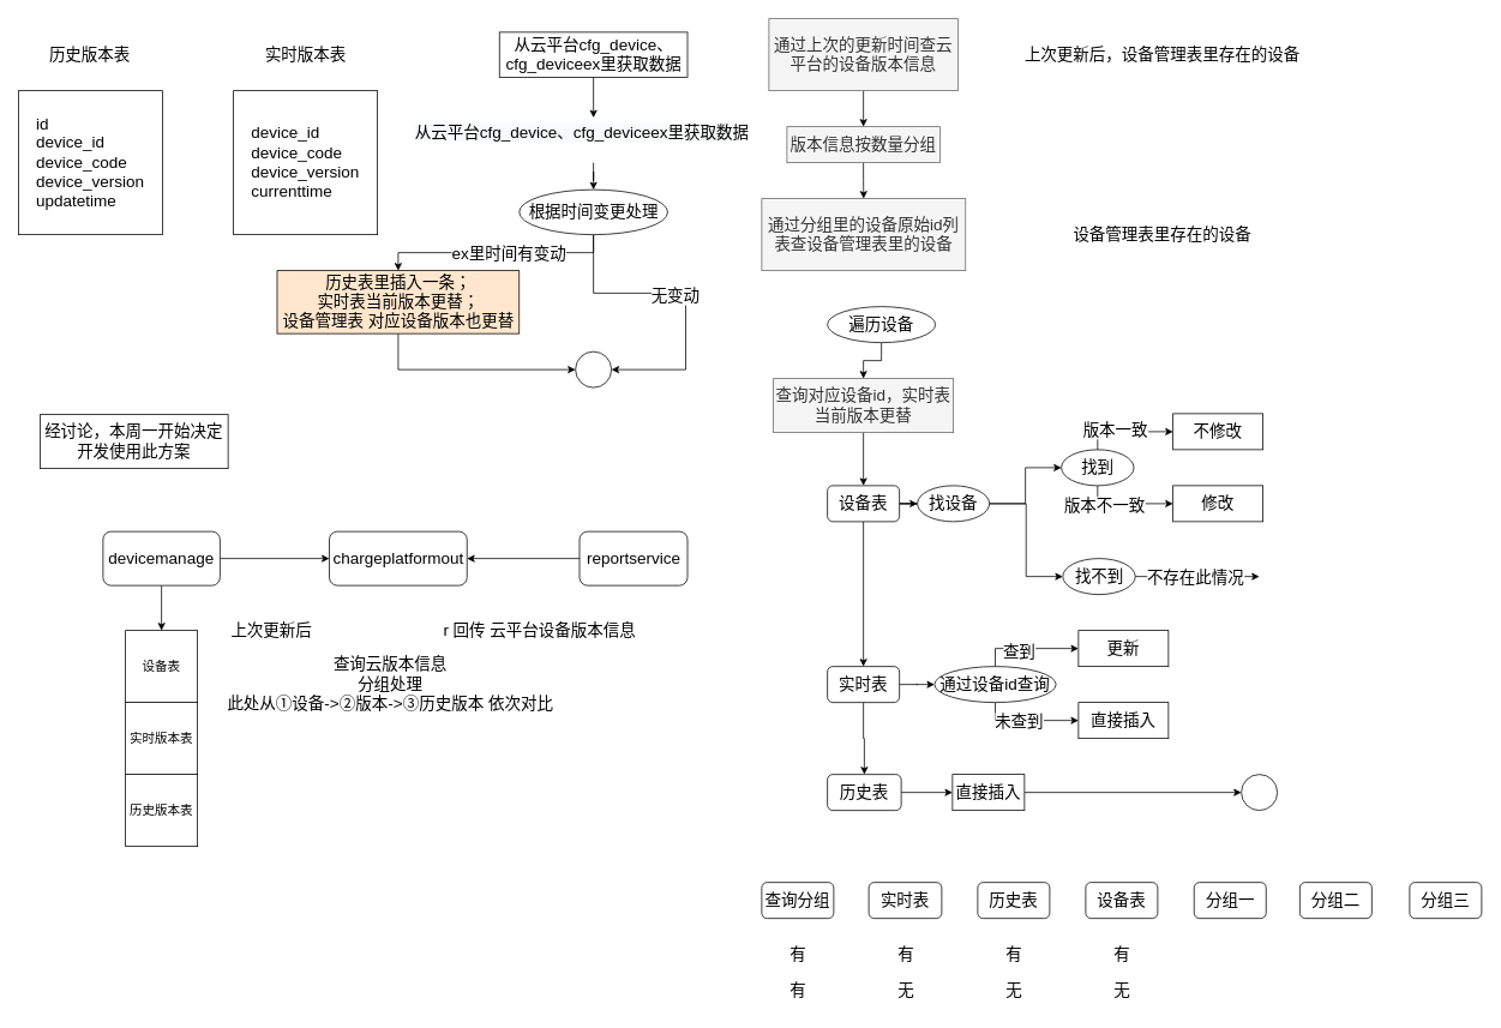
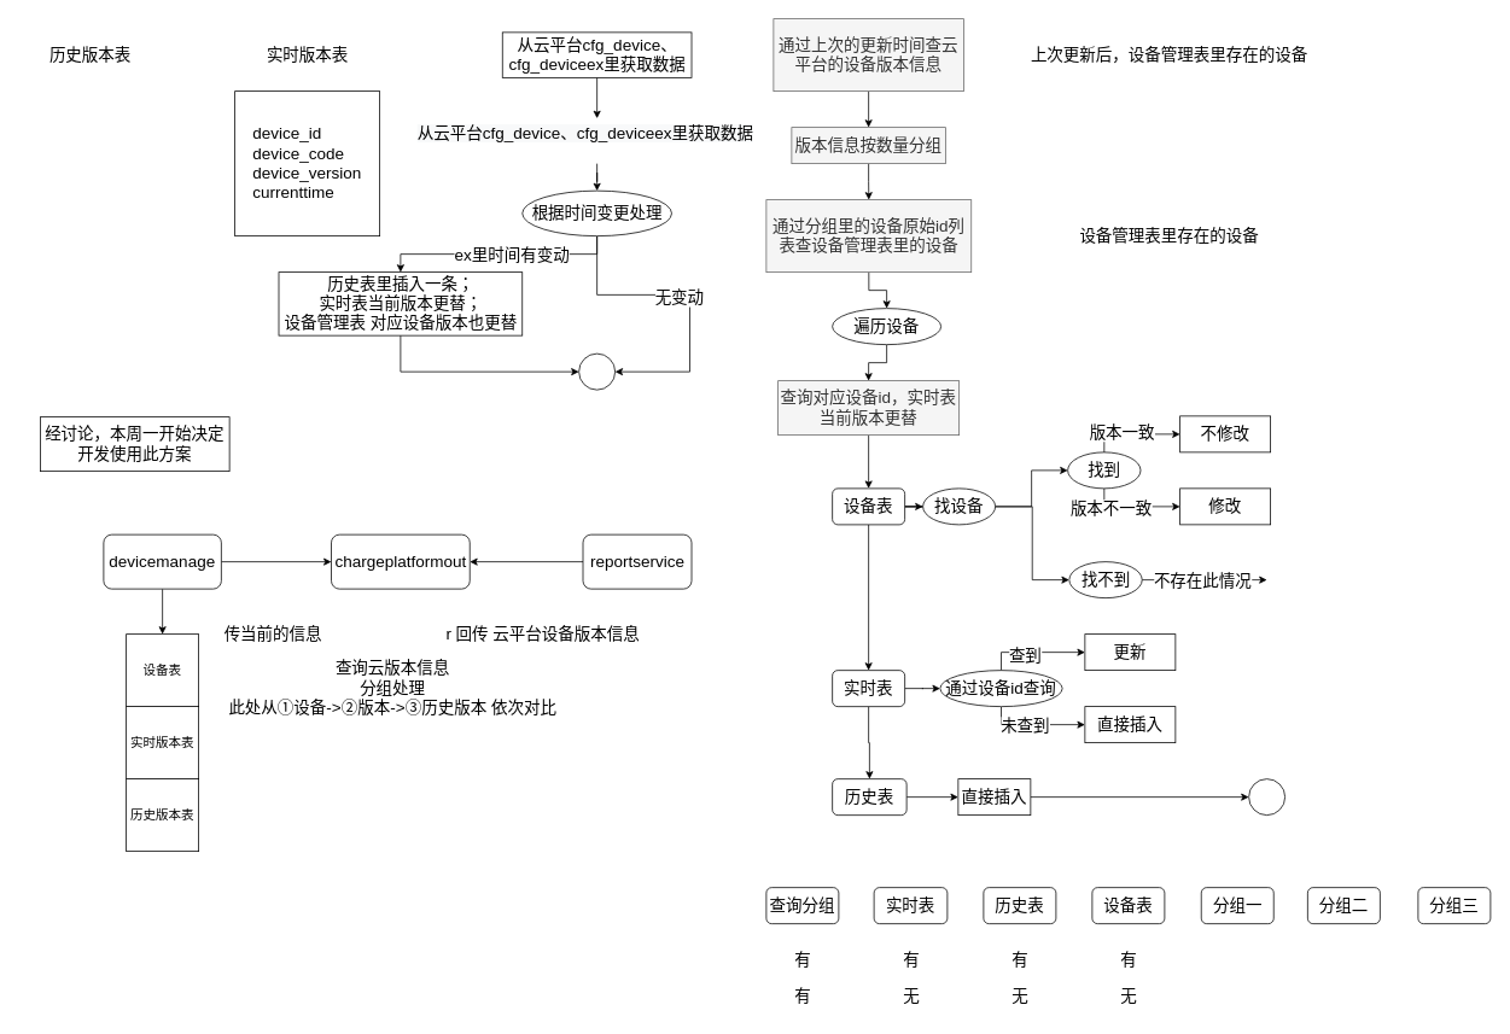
- <mxCell id="5" value="&lt;div style=&quot;text-align: justify;&quot;&gt;&lt;span style=&quot;background-color: initial;&quot;&gt;id&lt;/span&gt;&lt;/div&gt;&lt;div style=&quot;text-align: justify;&quot;&gt;&lt;span style=&quot;background-color: initial;&quot;&gt;device_id&lt;/span&gt;&lt;/div&gt;&lt;div style=&quot;text-align: justify;&quot;&gt;&lt;span style=&quot;background-color: initial;&quot;&gt;device_code&lt;/span&gt;&lt;/div&gt;&lt;div style=&quot;text-align: justify;&quot;&gt;&lt;span style=&quot;background-color: initial;&quot;&gt;device_version&lt;/span&gt;&lt;/div&gt;&lt;div style=&quot;text-align: justify;&quot;&gt;&lt;span style=&quot;background-color: initial;&quot;&gt;updatetime&lt;/span&gt;&lt;/div&gt;" style="whiteSpace=wrap;html=1;aspect=fixed;fontSize=18;align=center;" parent="1" vertex="1"><mxGeometry x="20" y="100" width="160" height="160" as="geometry" /></mxCell>
+ <mxCell id="35" style="edgeStyle=orthogonalEdgeStyle;rounded=0;orthogonalLoop=1;jettySize=auto;html=1;exitX=0.5;exitY=1;exitDx=0;exitDy=0;entryX=0.5;entryY=0;entryDx=0;entryDy=0;fontSize=18;" edge="1" parent="1" source="36" target="38"><mxGeometry relative="1" as="geometry" /></mxCell>
- <mxCell id="17" value="历史表里插入一条；&lt;br&gt;实时表当前版本更替；&lt;br&gt;设备管理表 对应设备版本也更替" style="rounded=0;whiteSpace=wrap;html=1;fontSize=18;fillColor=#ffe6cc;" parent="1" vertex="1"><mxGeometry x="307.5" y="300" width="269" height="70" as="geometry" /></mxCell>
+ <mxCell id="17" value="历史表里插入一条；&lt;br&gt;实时表当前版本更替；&lt;br&gt;设备管理表 对应设备版本也更替" style="rounded=0;whiteSpace=wrap;html=1;fontSize=18;" parent="1" vertex="1"><mxGeometry x="307.5" y="300" width="269" height="70" as="geometry" /></mxCell>
- <mxCell id="29" value="上次更新后" style="text;html=1;align=center;verticalAlign=middle;resizable=0;points=[];autosize=1;strokeColor=none;fillColor=none;fontSize=18;" parent="1" vertex="1"><mxGeometry x="235.5" y="680" width="130" height="40" as="geometry" /></mxCell>
+ <mxCell id="29" value="传当前的信息" style="text;html=1;align=center;verticalAlign=middle;resizable=0;points=[];autosize=1;strokeColor=none;fillColor=none;fontSize=18;" parent="1" vertex="1"><mxGeometry x="235.5" y="680" width="130" height="40" as="geometry" /></mxCell>
